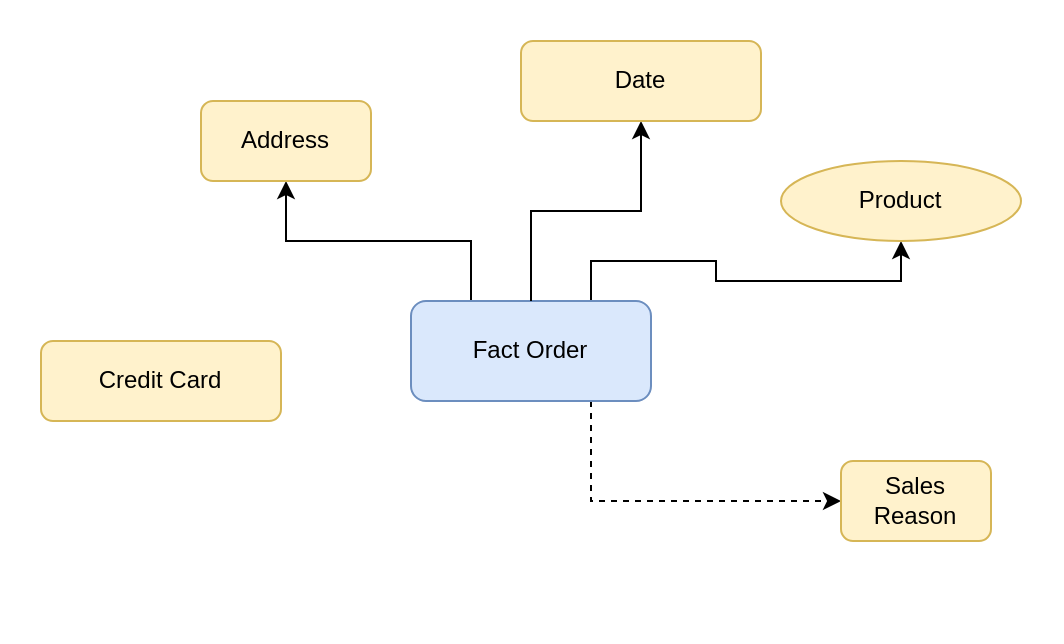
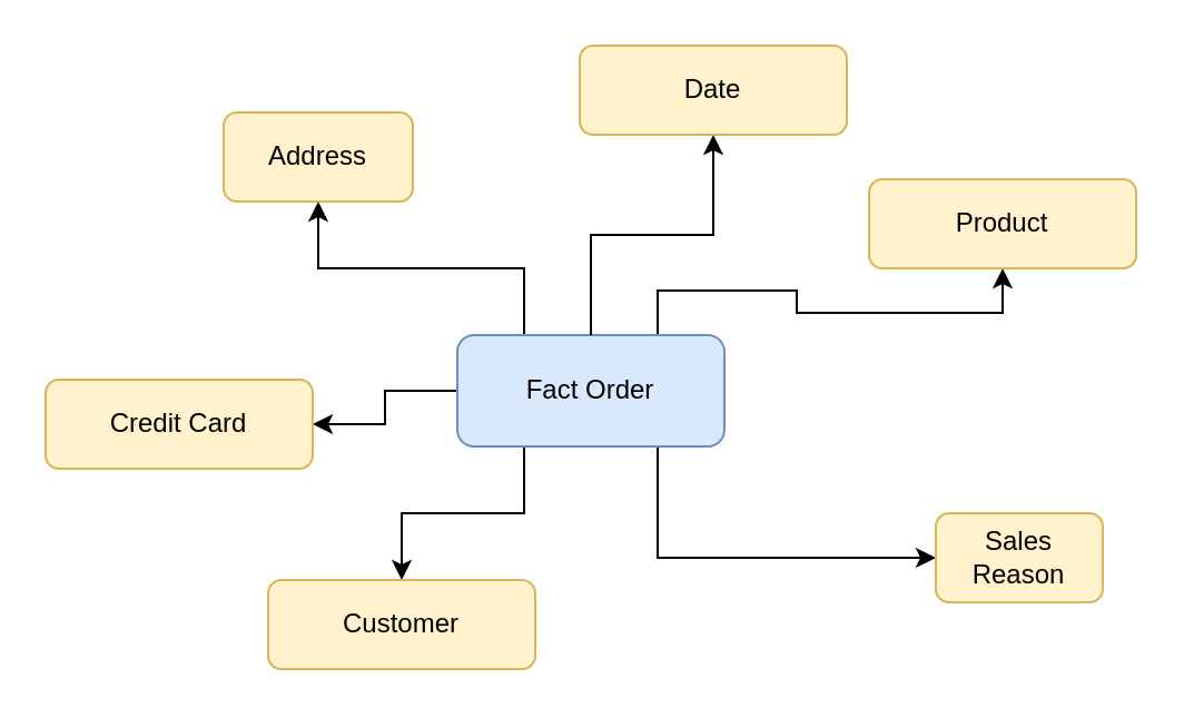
- <mxCell id="10" value="Product" style="ellipse;whiteSpace=wrap;html=1;fillColor=#fff2cc;strokeColor=#d6b656;" parent="1" vertex="1"><mxGeometry x="390" y="80" width="120" height="40" as="geometry" /></mxCell>
+ <mxCell id="10" value="Product" style="rounded=1;whiteSpace=wrap;html=1;fillColor=#fff2cc;strokeColor=#d6b656;" parent="1" vertex="1"><mxGeometry x="390" y="80" width="120" height="40" as="geometry" /></mxCell>
+ <mxCell id="4" style="edgeStyle=orthogonalEdgeStyle;rounded=0;orthogonalLoop=1;jettySize=auto;html=1;entryX=1;entryY=0.5;entryDx=0;entryDy=0;" parent="1" source="7" target="11" edge="1"><mxGeometry relative="1" as="geometry" /></mxCell>
+ <mxCell id="5" style="edgeStyle=orthogonalEdgeStyle;rounded=0;orthogonalLoop=1;jettySize=auto;html=1;exitX=0.25;exitY=1;exitDx=0;exitDy=0;" parent="1" source="7" target="8" edge="1"><mxGeometry relative="1" as="geometry" /></mxCell>
- <mxCell id="3" style="edgeStyle=orthogonalEdgeStyle;rounded=0;orthogonalLoop=1;jettySize=auto;html=1;entryX=0;entryY=0.5;entryDx=0;entryDy=0;exitX=0.75;exitY=1;exitDx=0;exitDy=0;dashed=1;" parent="1" source="7" target="9" edge="1"><mxGeometry relative="1" as="geometry" /></mxCell>
+ <mxCell id="3" style="edgeStyle=orthogonalEdgeStyle;rounded=0;orthogonalLoop=1;jettySize=auto;html=1;entryX=0;entryY=0.5;entryDx=0;entryDy=0;exitX=0.75;exitY=1;exitDx=0;exitDy=0;" parent="1" source="7" target="9" edge="1"><mxGeometry relative="1" as="geometry" /></mxCell>
+ <mxCell id="8" value="Customer" style="rounded=1;whiteSpace=wrap;html=1;fillColor=#fff2cc;strokeColor=#d6b656;" parent="1" vertex="1"><mxGeometry x="120" y="260" width="120" height="40" as="geometry" /></mxCell>
